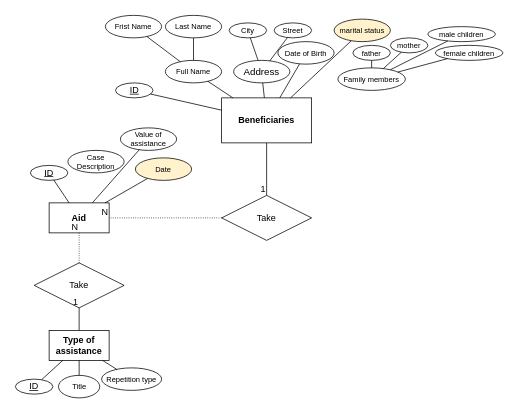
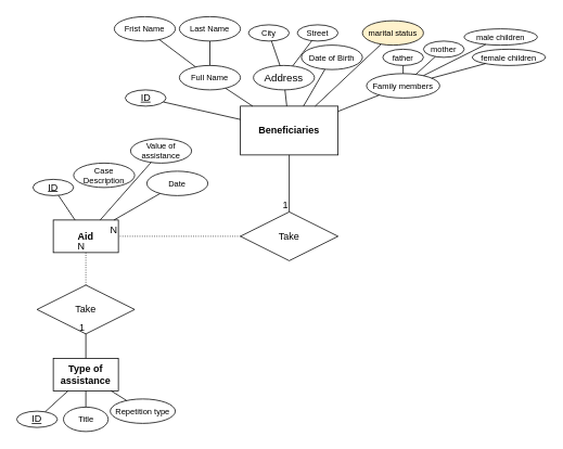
+ <mxCell id="22" value="" style="endArrow=none;html=1;rounded=0;" edge="1" parent="1" source="21" target="2"><mxGeometry relative="1" as="geometry"><mxPoint x="482" y="64" as="sourcePoint" /><mxPoint x="398" y="140" as="targetPoint" /></mxGeometry></mxCell>
- <mxCell id="37" value="Date" style="ellipse;whiteSpace=wrap;html=1;align=center;fontSize=10;fillColor=#fff2cc;" vertex="1" parent="1"><mxGeometry x="180" y="210" width="75" height="30" as="geometry" /></mxCell>
+ <mxCell id="37" value="Date" style="ellipse;whiteSpace=wrap;html=1;align=center;fontSize=10;" vertex="1" parent="1"><mxGeometry x="180" y="210" width="75" height="30" as="geometry" /></mxCell>
